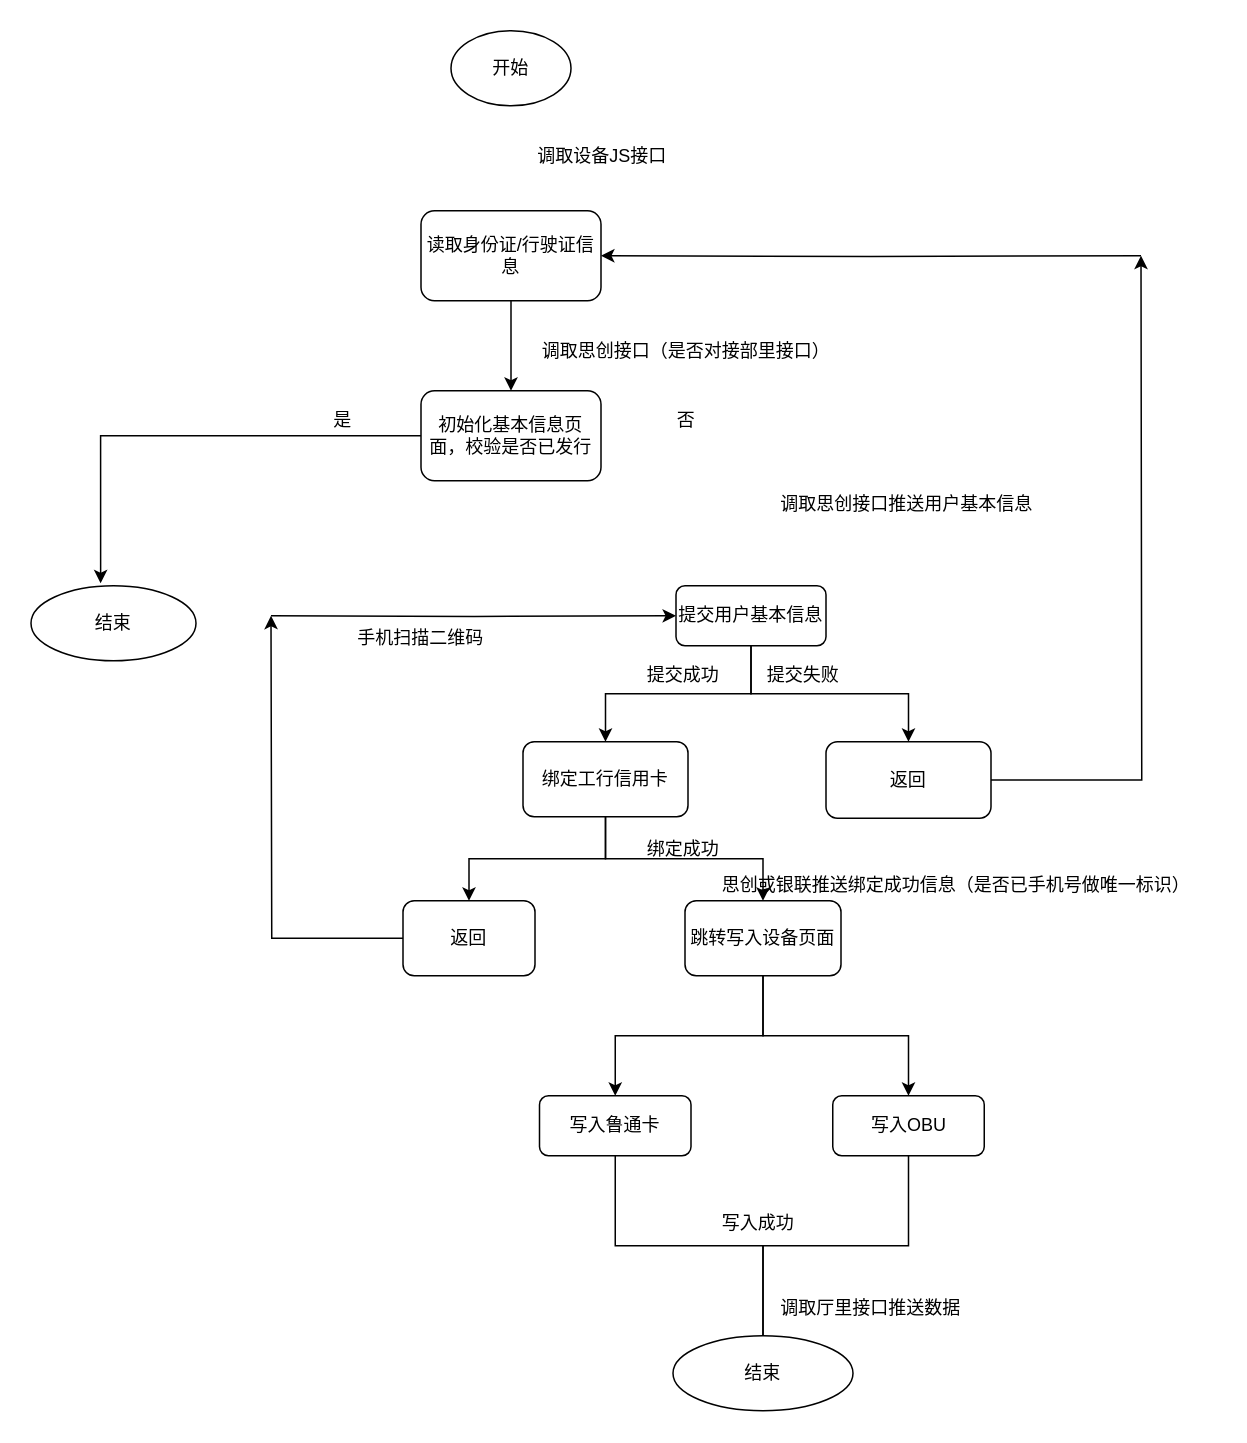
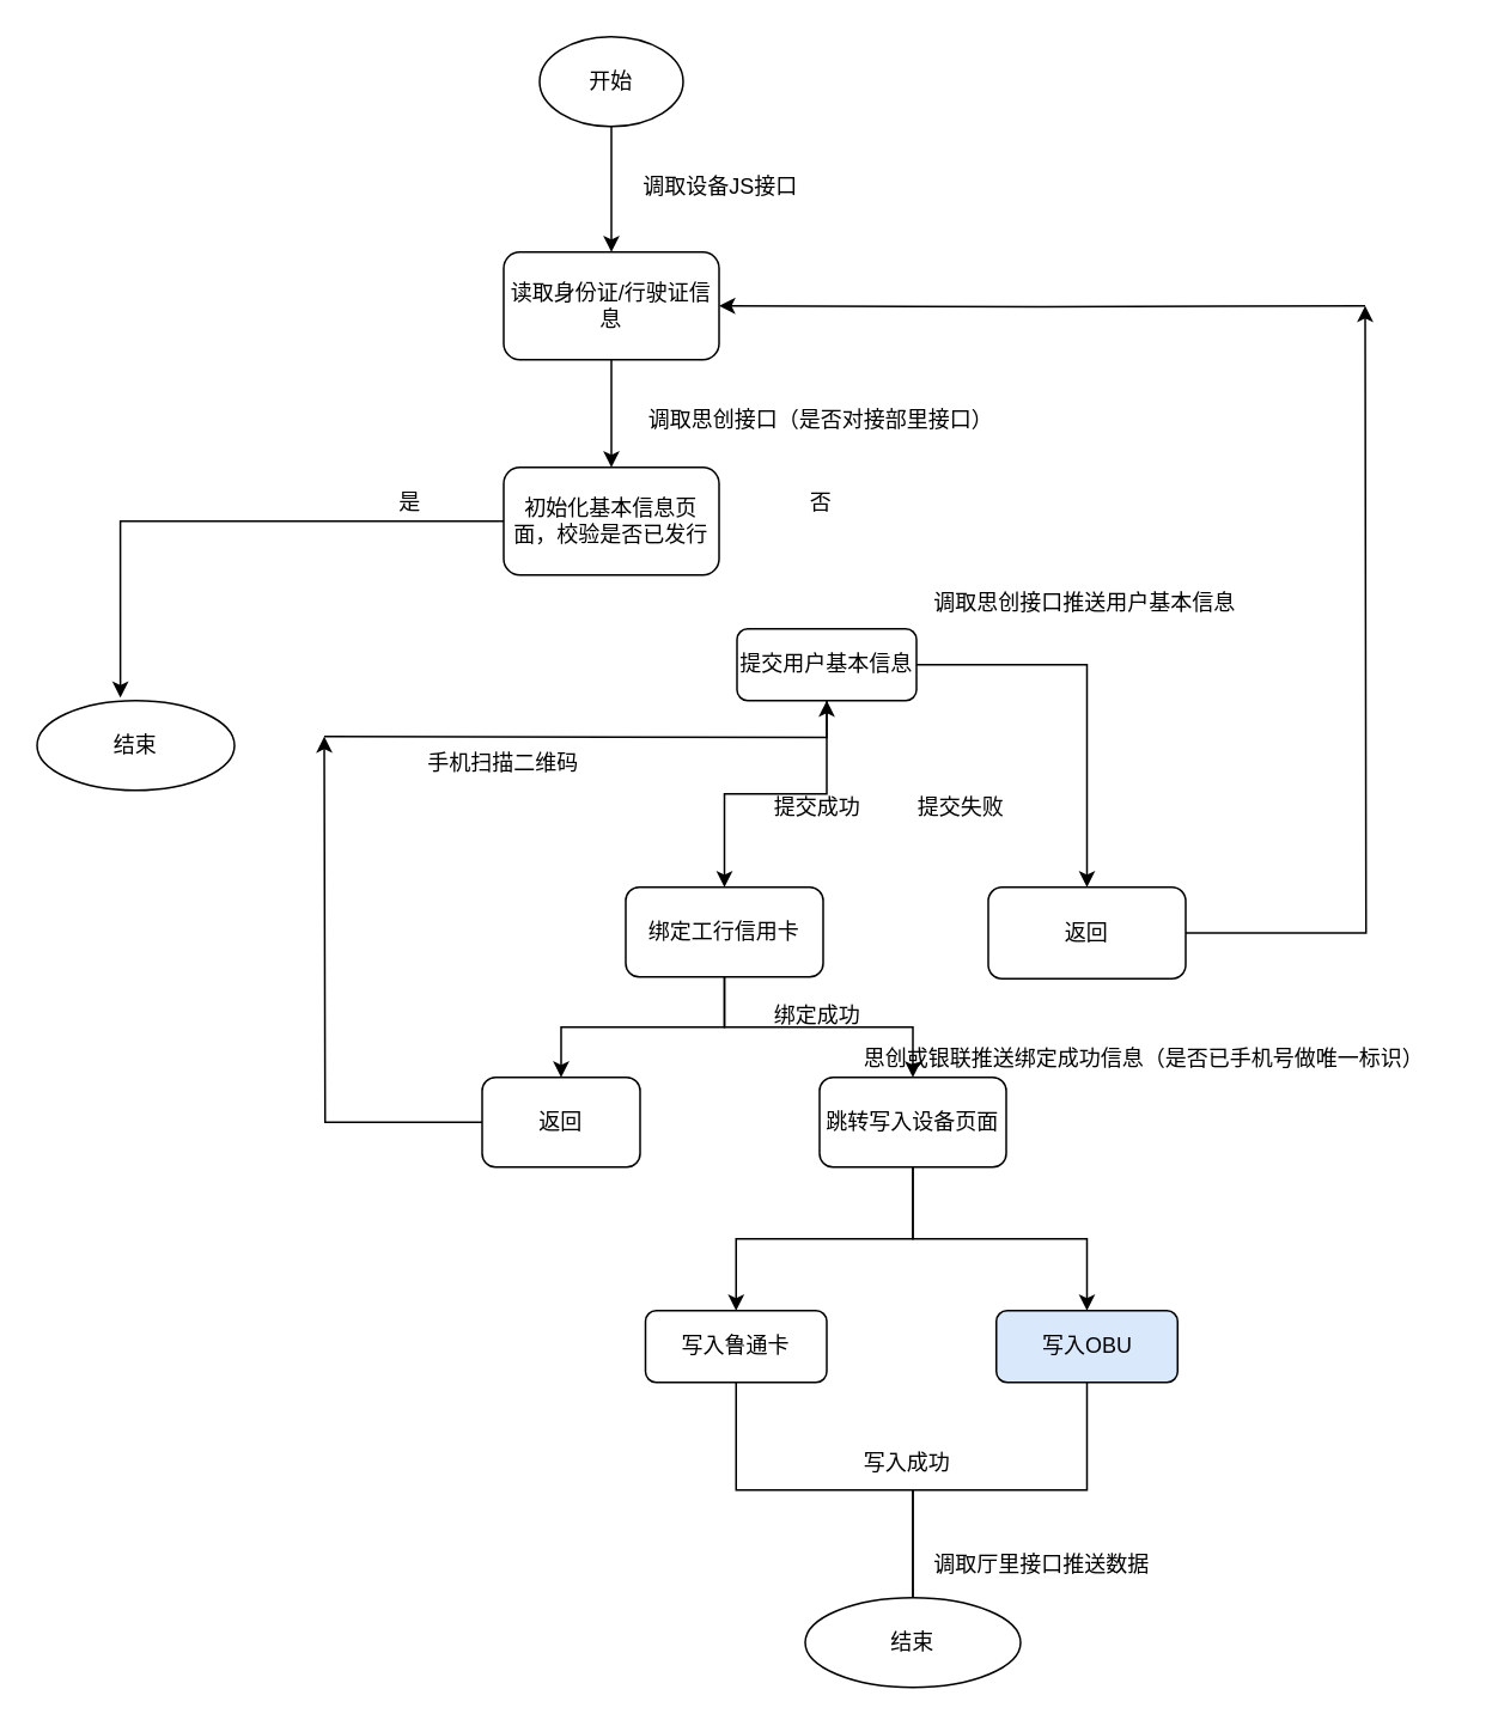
+ <mxCell id="2" style="edgeStyle=orthogonalEdgeStyle;rounded=0;orthogonalLoop=1;jettySize=auto;html=1;" edge="1" parent="1" source="3" target="6"><mxGeometry relative="1" as="geometry" /></mxCell>
- <mxCell id="14" value="提交用户基本信息" style="rounded=1;whiteSpace=wrap;html=1;" vertex="1" parent="1"><mxGeometry x="450" y="390" width="100" height="40" as="geometry" /></mxCell>
+ <mxCell id="14" value="提交用户基本信息" style="rounded=1;whiteSpace=wrap;html=1;" vertex="1" parent="1"><mxGeometry x="410" y="350" width="100" height="40" as="geometry" /></mxCell>
- <mxCell id="36" value="写入OBU" style="rounded=1;whiteSpace=wrap;html=1;" vertex="1" parent="1"><mxGeometry x="554.5" y="730" width="101" height="40" as="geometry" /></mxCell>
+ <mxCell id="36" value="写入OBU" style="rounded=1;whiteSpace=wrap;html=1;fillColor=#dae8fc;" vertex="1" parent="1"><mxGeometry x="554.5" y="730" width="101" height="40" as="geometry" /></mxCell>
